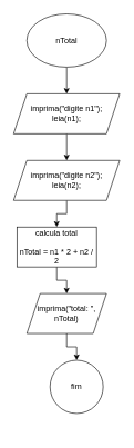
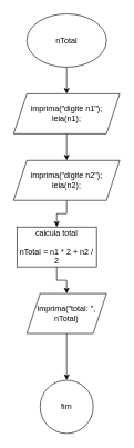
- <mxCell id="12" value="fim" style="ellipse;whiteSpace=wrap;html=1;" vertex="1" parent="1"><mxGeometry x="75" y="540" width="80" height="80" as="geometry" /></mxCell>
+ <mxCell id="12" value="fim" style="ellipse;whiteSpace=wrap;html=1;" vertex="1" parent="1"><mxGeometry x="60" y="570" width="80" height="80" as="geometry" /></mxCell>
